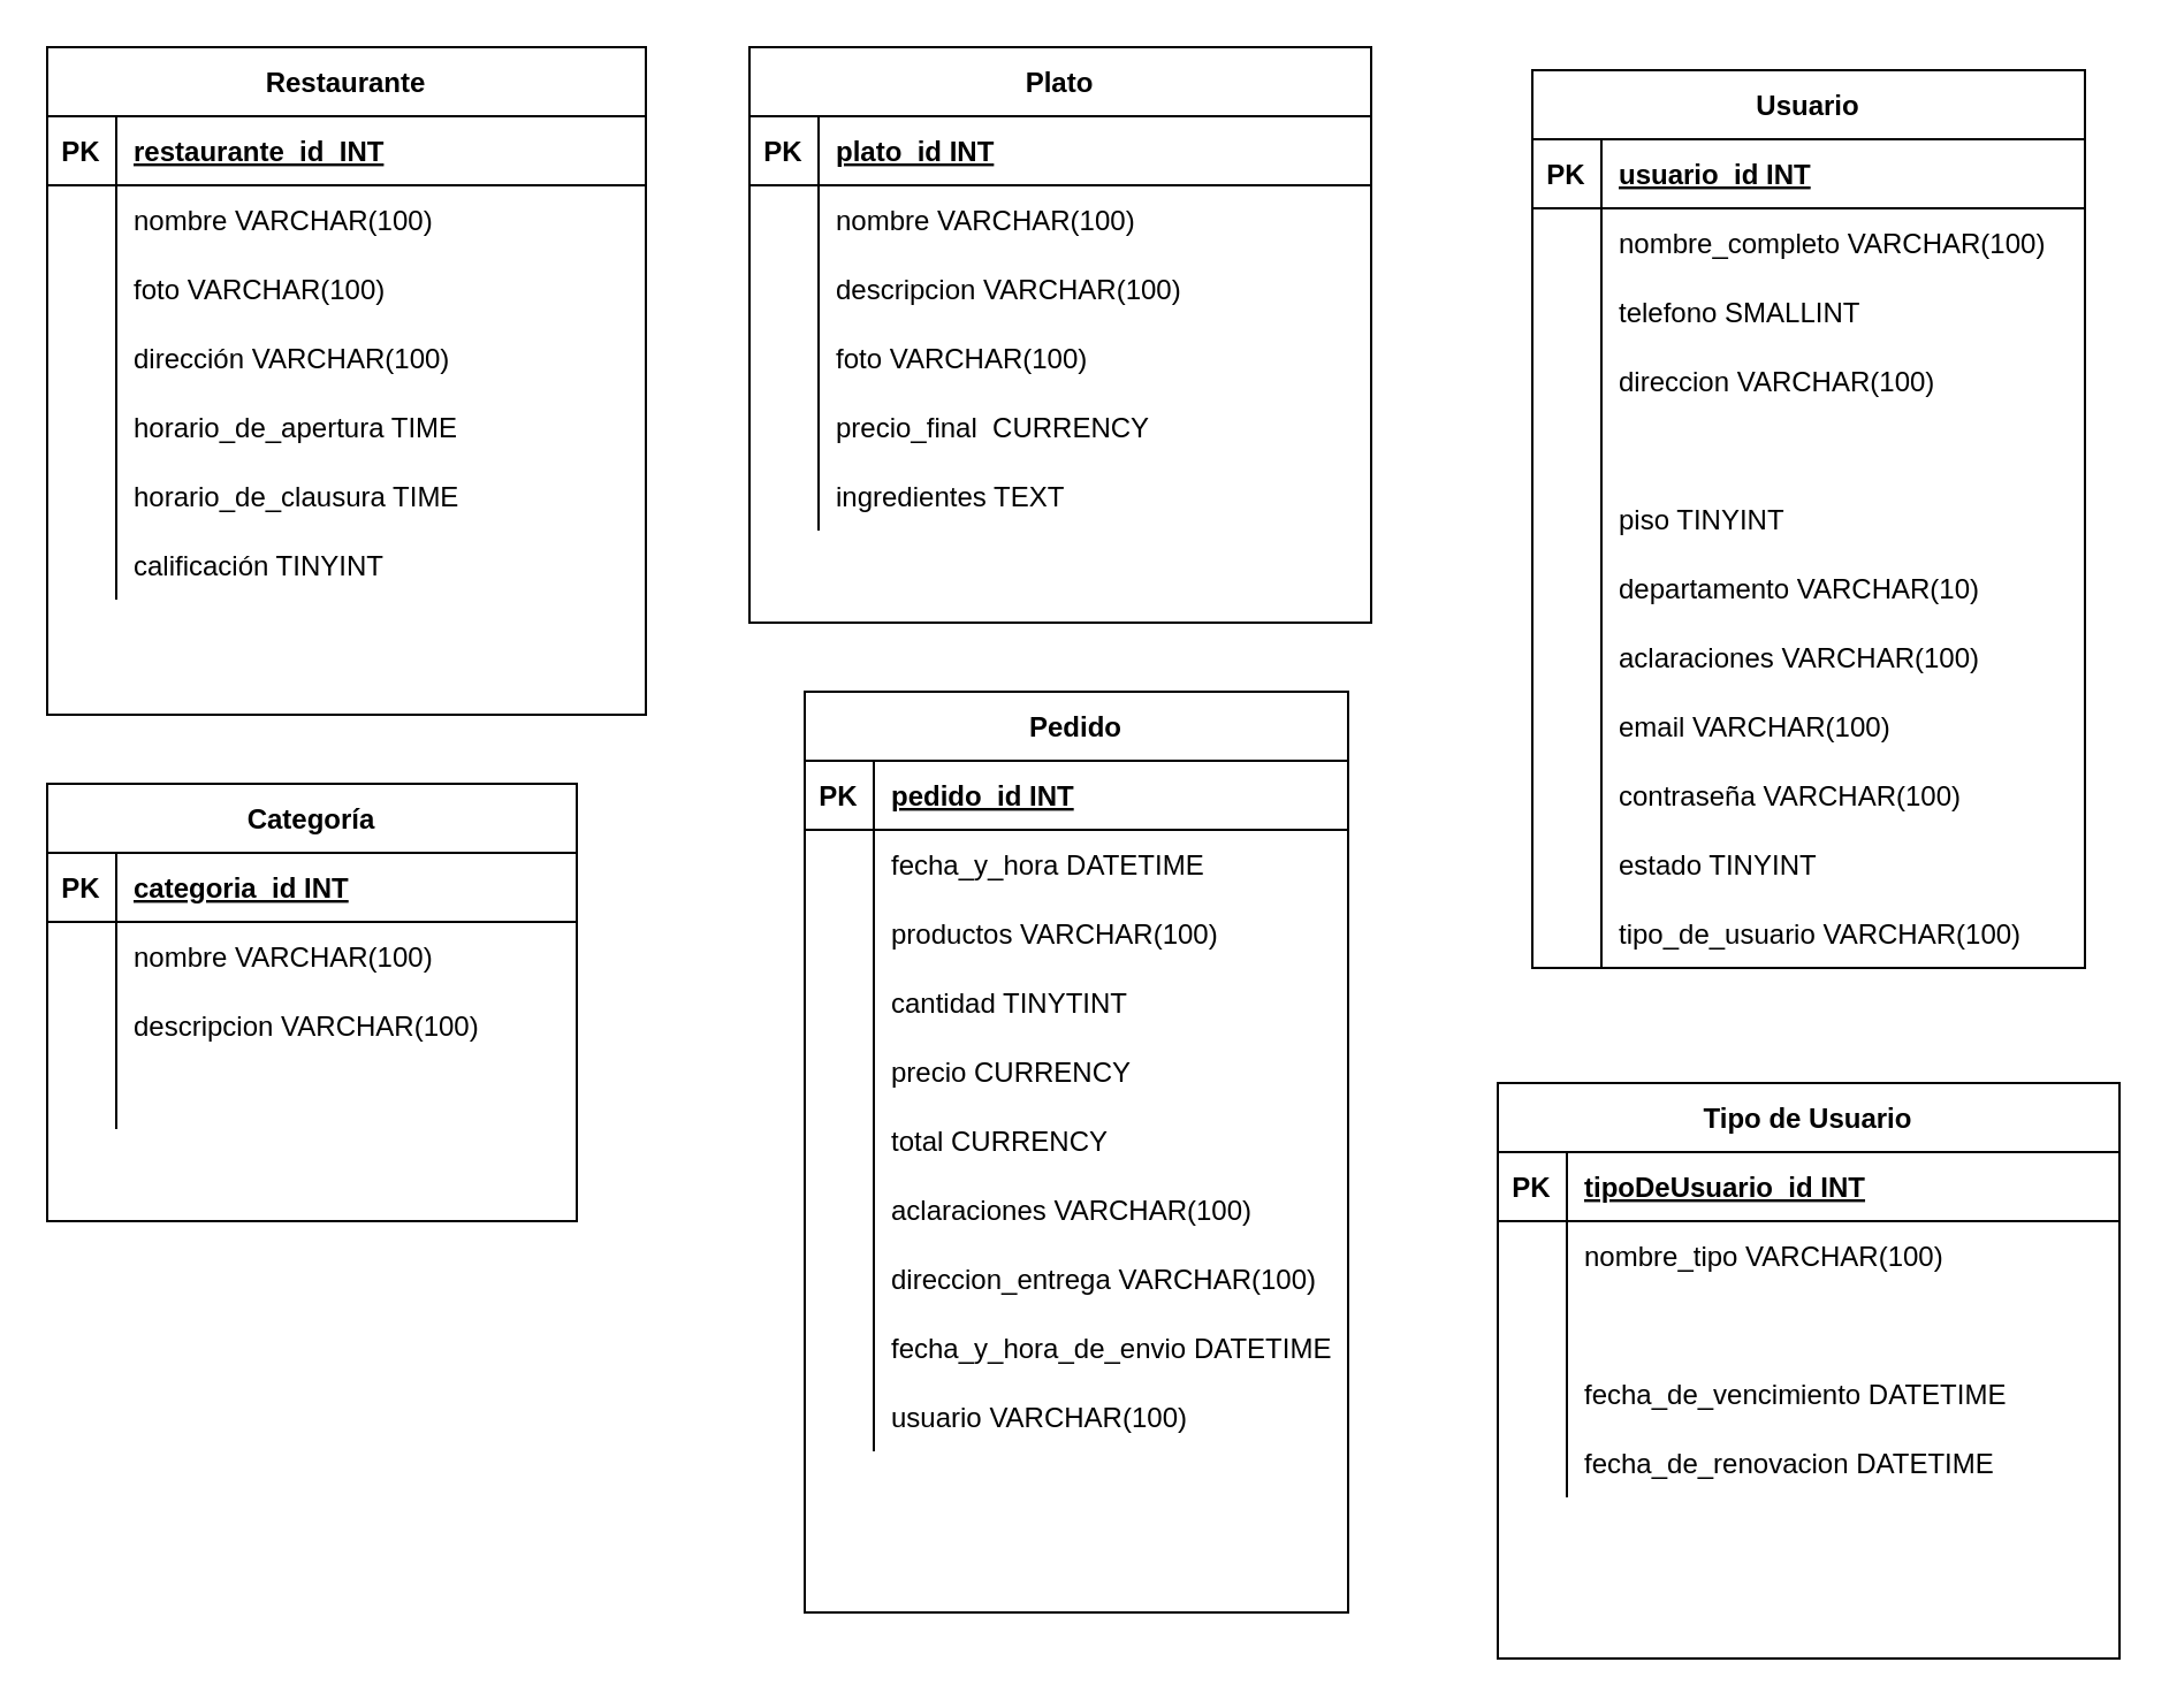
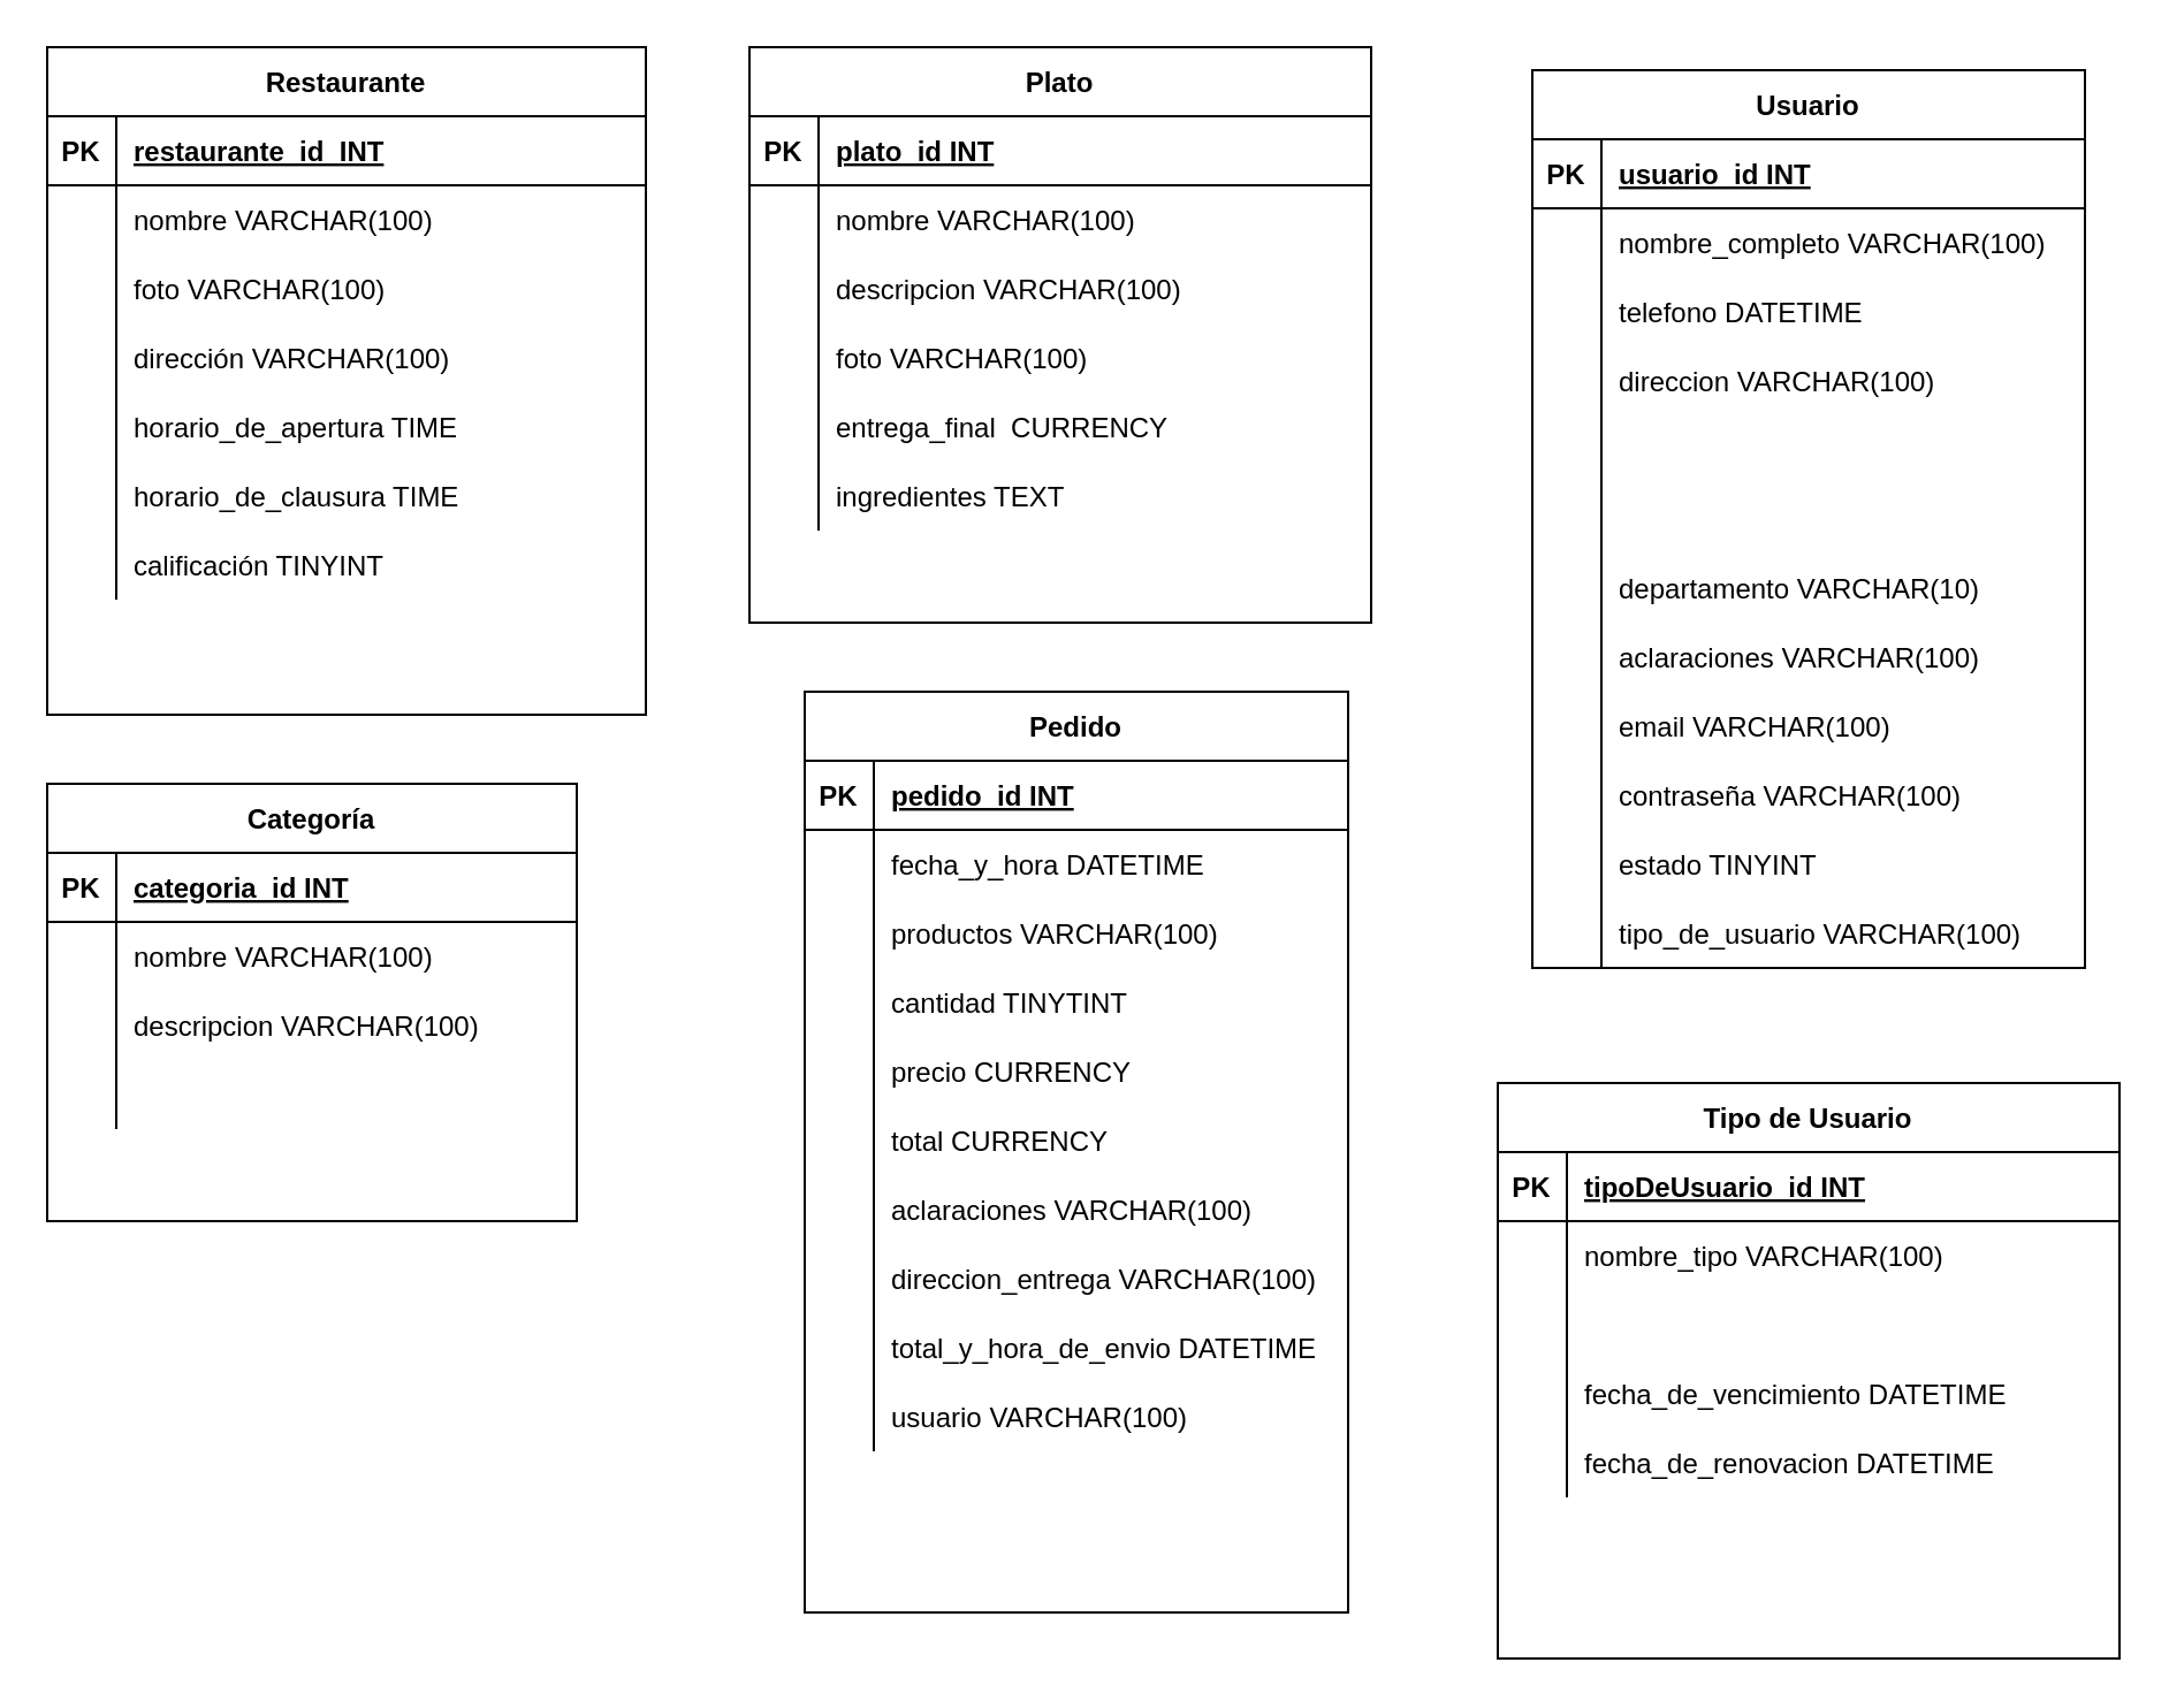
- <mxCell id="96" value="telefono SMALLINT" style="shape=partialRectangle;connectable=0;fillColor=none;top=0;left=0;bottom=0;right=0;align=left;spacingLeft=6;overflow=hidden;" vertex="1" parent="94"><mxGeometry x="30" width="210" height="30" as="geometry" /></mxCell>
+ <mxCell id="96" value="telefono DATETIME" style="shape=partialRectangle;connectable=0;fillColor=none;top=0;left=0;bottom=0;right=0;align=left;spacingLeft=6;overflow=hidden;" vertex="1" parent="94"><mxGeometry x="30" width="210" height="30" as="geometry" /></mxCell>
- <mxCell id="39" value="precio_final  CURRENCY" style="shape=partialRectangle;connectable=0;fillColor=none;top=0;left=0;bottom=0;right=0;align=left;spacingLeft=6;overflow=hidden;" vertex="1" parent="37"><mxGeometry x="30" width="240" height="30" as="geometry" /></mxCell>
+ <mxCell id="39" value="entrega_final  CURRENCY" style="shape=partialRectangle;connectable=0;fillColor=none;top=0;left=0;bottom=0;right=0;align=left;spacingLeft=6;overflow=hidden;" vertex="1" parent="37"><mxGeometry x="30" width="240" height="30" as="geometry" /></mxCell>
- <mxCell id="104" value="piso TINYINT" style="shape=partialRectangle;connectable=0;fillColor=none;top=0;left=0;bottom=0;right=0;align=left;spacingLeft=6;overflow=hidden;" vertex="1" parent="102"><mxGeometry x="30" width="210" height="30" as="geometry" /></mxCell>
- <mxCell id="83" value="fecha_y_hora_de_envio DATETIME" style="shape=partialRectangle;connectable=0;fillColor=none;top=0;left=0;bottom=0;right=0;align=left;spacingLeft=6;overflow=hidden;" vertex="1" parent="81"><mxGeometry x="30" width="206" height="30" as="geometry" /></mxCell>
+ <mxCell id="83" value="total_y_hora_de_envio DATETIME" style="shape=partialRectangle;connectable=0;fillColor=none;top=0;left=0;bottom=0;right=0;align=left;spacingLeft=6;overflow=hidden;" vertex="1" parent="81"><mxGeometry x="30" width="206" height="30" as="geometry" /></mxCell>
